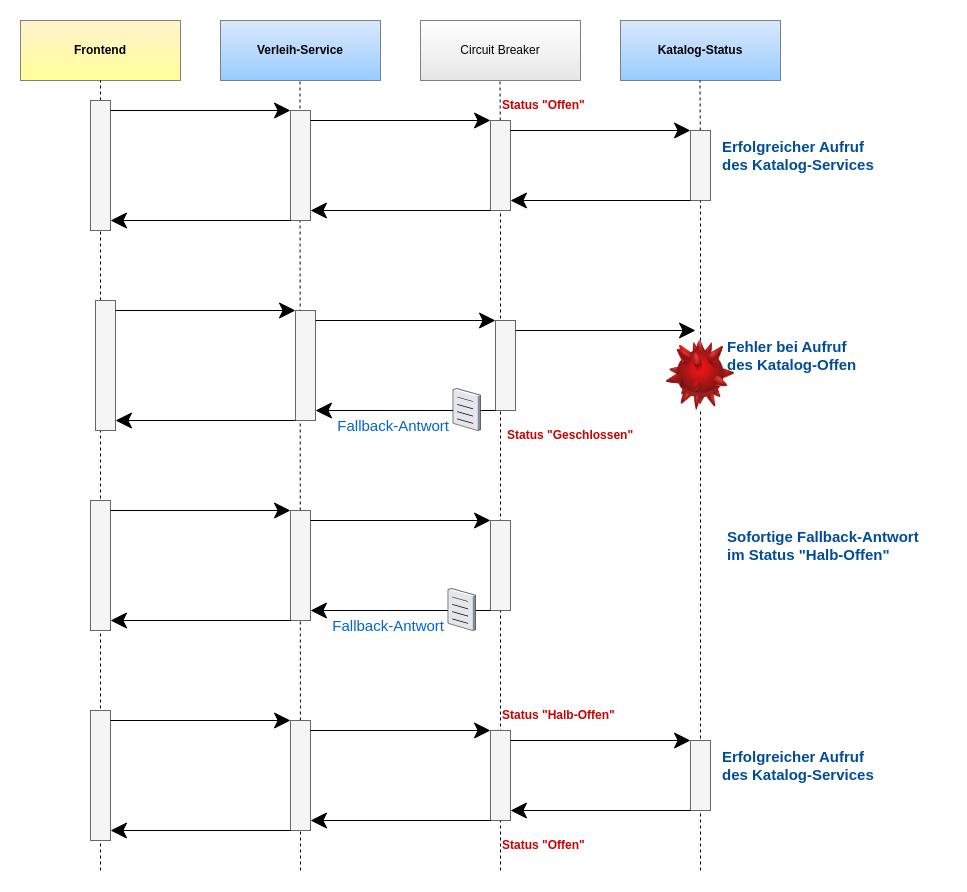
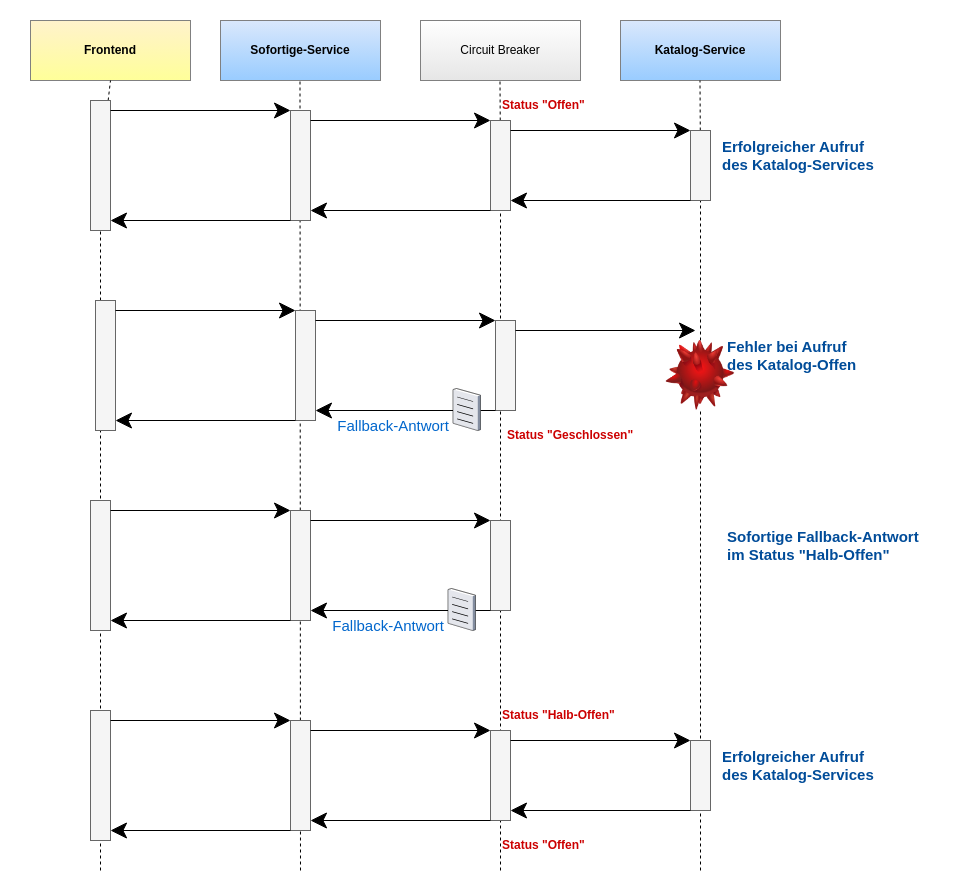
- <mxCell id="4" value="Frontend" style="rounded=0;whiteSpace=wrap;html=1;fillColor=#fff2cc;strokeColor=#808080;fontStyle=1;gradientColor=#FFFF99;" vertex="1" parent="1"><mxGeometry x="20" y="20" width="160" height="60" as="geometry" /></mxCell>
+ <mxCell id="4" value="Frontend" style="rounded=0;whiteSpace=wrap;html=1;fillColor=#fff2cc;strokeColor=#808080;fontStyle=1;gradientColor=#FFFF99;" vertex="1" parent="1"><mxGeometry x="30" y="20" width="160" height="60" as="geometry" /></mxCell>
- <mxCell id="2" value="Verleih-Service" style="rounded=0;whiteSpace=wrap;html=1;fillColor=#dae8fc;strokeColor=#808080;gradientColor=#99CCFF;fontStyle=1" vertex="1" parent="1"><mxGeometry x="220" y="20" width="160" height="60" as="geometry" /></mxCell>
+ <mxCell id="2" value="Sofortige-Service" style="rounded=0;whiteSpace=wrap;html=1;fillColor=#dae8fc;strokeColor=#808080;gradientColor=#99CCFF;fontStyle=1" vertex="1" parent="1"><mxGeometry x="220" y="20" width="160" height="60" as="geometry" /></mxCell>
- <mxCell id="3" value="Katalog-Status" style="rounded=0;whiteSpace=wrap;html=1;fillColor=#dae8fc;strokeColor=#808080;gradientColor=#99CCFF;fontStyle=1" vertex="1" parent="1"><mxGeometry x="620" y="20" width="160" height="60" as="geometry" /></mxCell>
+ <mxCell id="3" value="Katalog-Service" style="rounded=0;whiteSpace=wrap;html=1;fillColor=#dae8fc;strokeColor=#808080;gradientColor=#99CCFF;fontStyle=1" vertex="1" parent="1"><mxGeometry x="620" y="20" width="160" height="60" as="geometry" /></mxCell>
